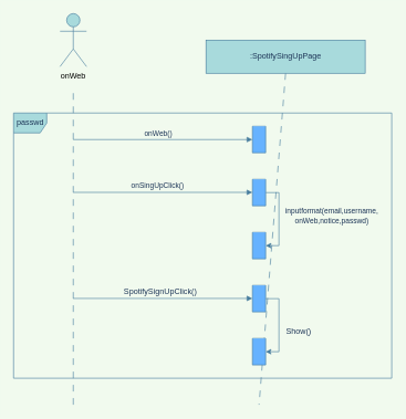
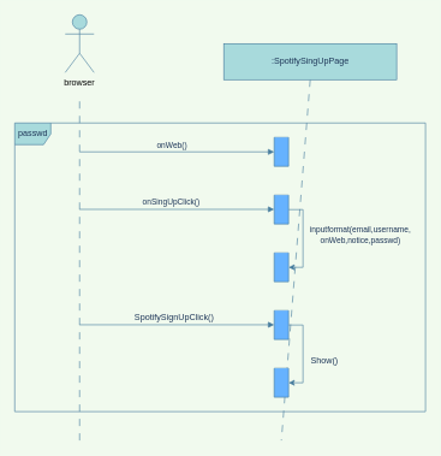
- <mxCell id="22" value="onWeb" style="text;html=1;strokeColor=none;fillColor=none;align=center;verticalAlign=middle;whiteSpace=wrap;rounded=0;" vertex="1" parent="1"><mxGeometry x="80" y="100" width="60" height="30" as="geometry" /></mxCell>
+ <mxCell id="22" value="browser" style="text;html=1;strokeColor=none;fillColor=none;align=center;verticalAlign=middle;whiteSpace=wrap;rounded=0;" vertex="1" parent="1"><mxGeometry x="80" y="100" width="60" height="30" as="geometry" /></mxCell>
